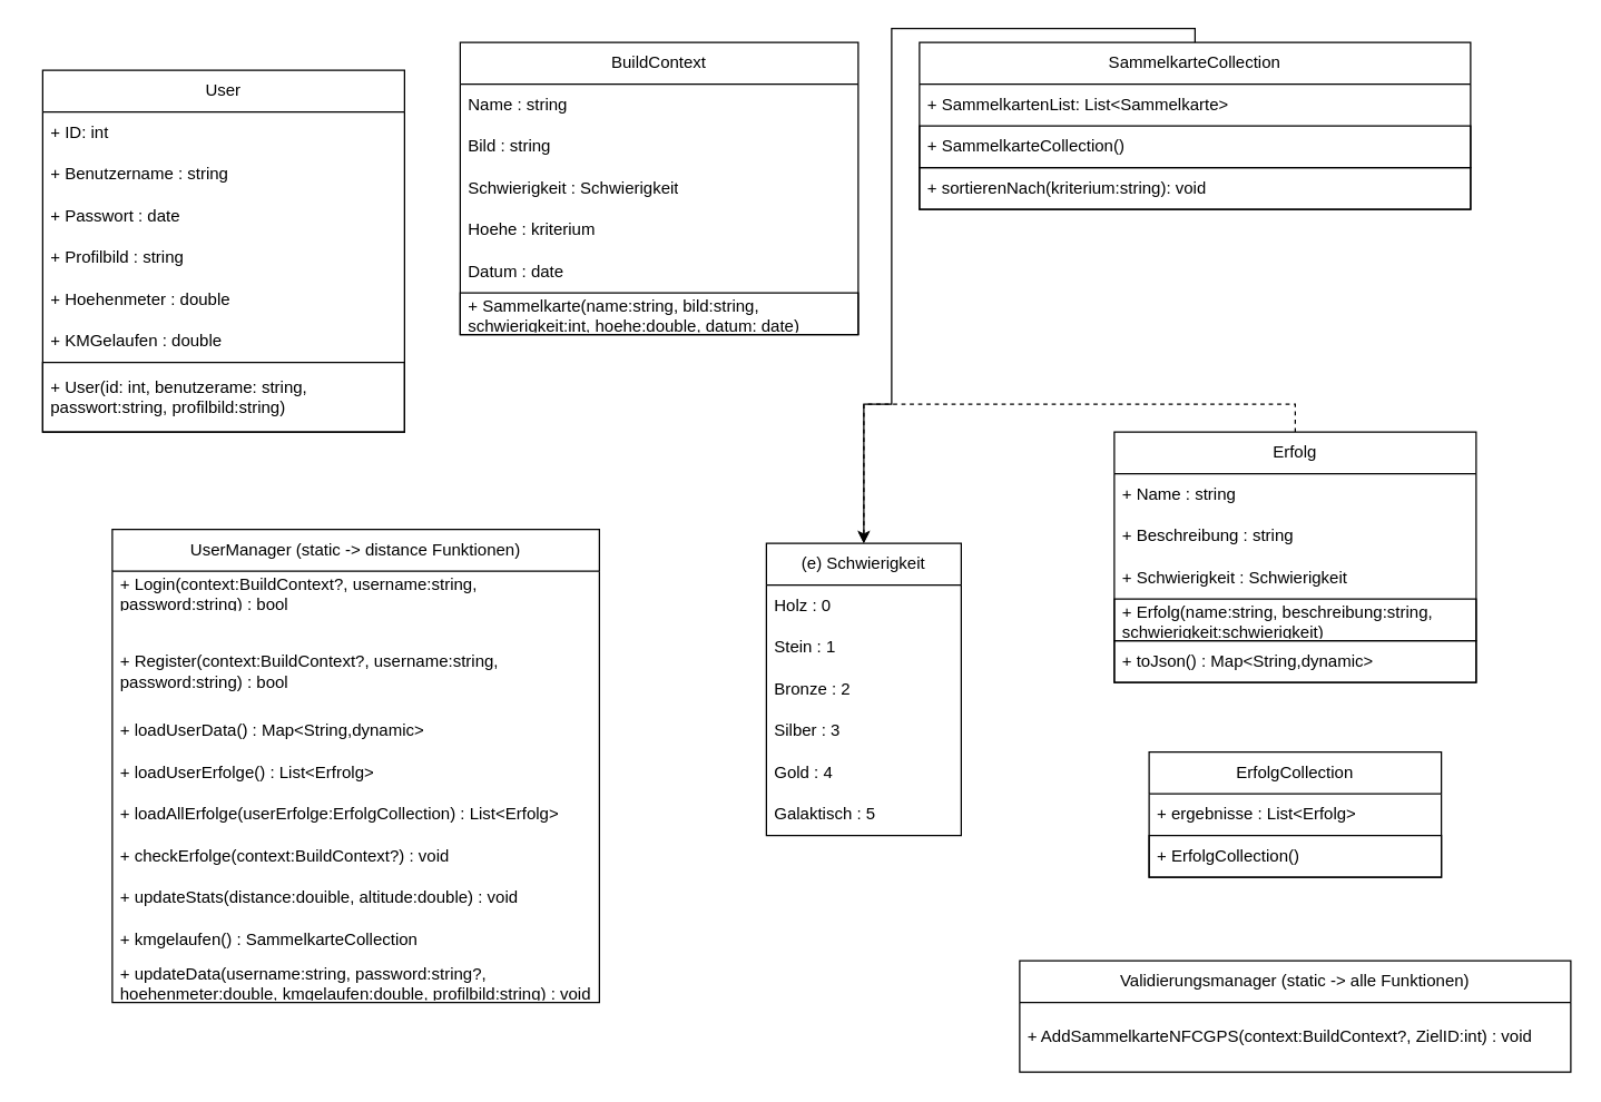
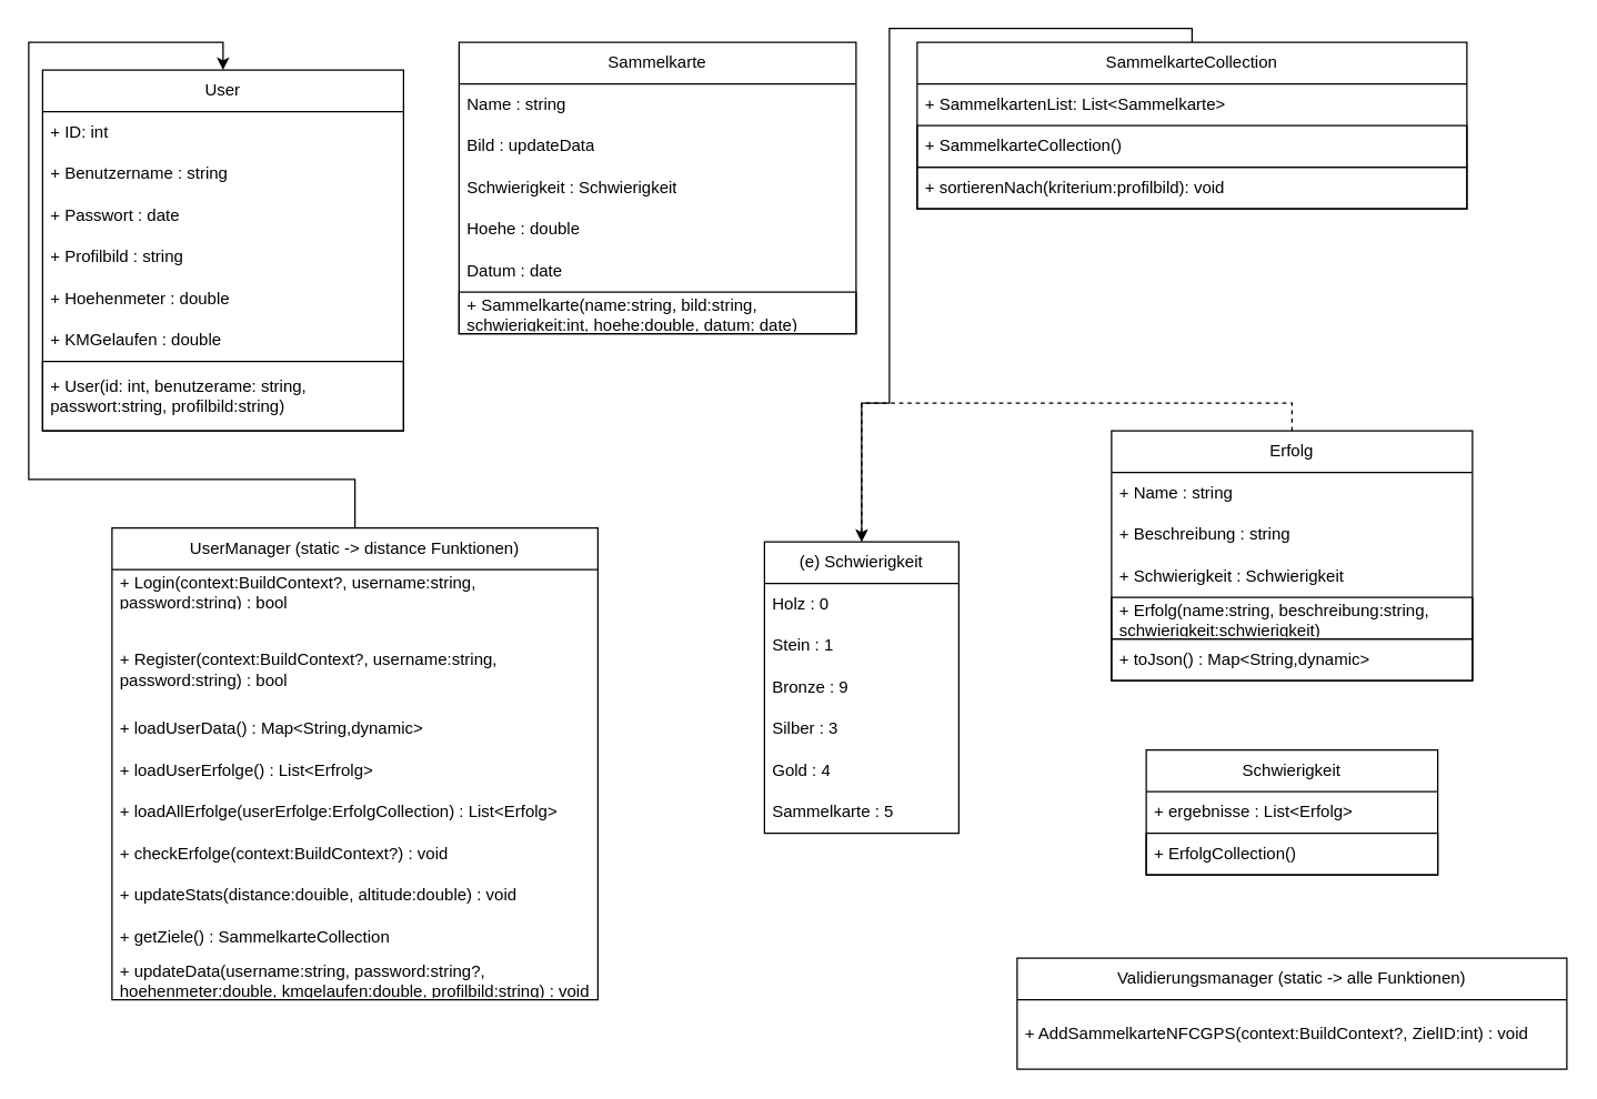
- <mxCell id="12" value="BuildContext" style="swimlane;fontStyle=0;childLayout=stackLayout;horizontal=1;startSize=30;horizontalStack=0;resizeParent=1;resizeParentMax=0;resizeLast=0;collapsible=1;marginBottom=0;whiteSpace=wrap;html=1;" vertex="1" parent="1"><mxGeometry x="330" y="30" width="286" height="210" as="geometry" /></mxCell>
+ <mxCell id="12" value="Sammelkarte" style="swimlane;fontStyle=0;childLayout=stackLayout;horizontal=1;startSize=30;horizontalStack=0;resizeParent=1;resizeParentMax=0;resizeLast=0;collapsible=1;marginBottom=0;whiteSpace=wrap;html=1;" vertex="1" parent="1"><mxGeometry x="330" y="30" width="286" height="210" as="geometry" /></mxCell>
- <mxCell id="14" value="Bild : string" style="text;strokeColor=none;fillColor=none;align=left;verticalAlign=middle;spacingLeft=4;spacingRight=4;overflow=hidden;points=[[0,0.5],[1,0.5]];portConstraint=eastwest;rotatable=0;whiteSpace=wrap;html=1;" vertex="1" parent="12"><mxGeometry y="60" width="286" height="30" as="geometry" /></mxCell>
+ <mxCell id="14" value="Bild : updateData" style="text;strokeColor=none;fillColor=none;align=left;verticalAlign=middle;spacingLeft=4;spacingRight=4;overflow=hidden;points=[[0,0.5],[1,0.5]];portConstraint=eastwest;rotatable=0;whiteSpace=wrap;html=1;" vertex="1" parent="12"><mxGeometry y="60" width="286" height="30" as="geometry" /></mxCell>
- <mxCell id="23" value="+ sortierenNach(kriterium:string): void" style="text;strokeColor=default;fillColor=none;align=left;verticalAlign=middle;spacingLeft=4;spacingRight=4;overflow=hidden;points=[[0,0.5],[1,0.5]];portConstraint=eastwest;rotatable=0;whiteSpace=wrap;html=1;" vertex="1" parent="20"><mxGeometry y="90" width="396" height="30" as="geometry" /></mxCell>
+ <mxCell id="23" value="+ sortierenNach(kriterium:profilbild): void" style="text;strokeColor=default;fillColor=none;align=left;verticalAlign=middle;spacingLeft=4;spacingRight=4;overflow=hidden;points=[[0,0.5],[1,0.5]];portConstraint=eastwest;rotatable=0;whiteSpace=wrap;html=1;" vertex="1" parent="20"><mxGeometry y="90" width="396" height="30" as="geometry" /></mxCell>
- <mxCell id="16" value="Hoehe : kriterium" style="text;strokeColor=none;fillColor=none;align=left;verticalAlign=middle;spacingLeft=4;spacingRight=4;overflow=hidden;points=[[0,0.5],[1,0.5]];portConstraint=eastwest;rotatable=0;whiteSpace=wrap;html=1;" vertex="1" parent="12"><mxGeometry y="120" width="286" height="30" as="geometry" /></mxCell>
+ <mxCell id="16" value="Hoehe : double" style="text;strokeColor=none;fillColor=none;align=left;verticalAlign=middle;spacingLeft=4;spacingRight=4;overflow=hidden;points=[[0,0.5],[1,0.5]];portConstraint=eastwest;rotatable=0;whiteSpace=wrap;html=1;" vertex="1" parent="12"><mxGeometry y="120" width="286" height="30" as="geometry" /></mxCell>
+ <mxCell id="31" style="edgeStyle=orthogonalEdgeStyle;rounded=0;orthogonalLoop=1;jettySize=auto;html=1;exitX=0.5;exitY=0;exitDx=0;exitDy=0;entryX=0.5;entryY=0;entryDx=0;entryDy=0;" edge="1" parent="1" source="32" target="44"><mxGeometry relative="1" as="geometry"><Array as="points"><mxPoint x="255" y="345" /><mxPoint x="20" y="345" /><mxPoint x="20" y="30" /><mxPoint x="160" y="30" /></Array></mxGeometry></mxCell>
- <mxCell id="27" value="Bronze : 2" style="text;strokeColor=none;fillColor=none;align=left;verticalAlign=middle;spacingLeft=4;spacingRight=4;overflow=hidden;points=[[0,0.5],[1,0.5]];portConstraint=eastwest;rotatable=0;whiteSpace=wrap;html=1;" vertex="1" parent="24"><mxGeometry y="90" width="140" height="30" as="geometry" /></mxCell>
+ <mxCell id="27" value="Bronze : 9" style="text;strokeColor=none;fillColor=none;align=left;verticalAlign=middle;spacingLeft=4;spacingRight=4;overflow=hidden;points=[[0,0.5],[1,0.5]];portConstraint=eastwest;rotatable=0;whiteSpace=wrap;html=1;" vertex="1" parent="24"><mxGeometry y="90" width="140" height="30" as="geometry" /></mxCell>
- <mxCell id="9" value="ErfolgCollection" style="swimlane;fontStyle=0;childLayout=stackLayout;horizontal=1;startSize=30;horizontalStack=0;resizeParent=1;resizeParentMax=0;resizeLast=0;collapsible=1;marginBottom=0;whiteSpace=wrap;html=1;" vertex="1" parent="1"><mxGeometry x="825" y="540" width="210" height="90" as="geometry" /></mxCell>
+ <mxCell id="9" value="Schwierigkeit" style="swimlane;fontStyle=0;childLayout=stackLayout;horizontal=1;startSize=30;horizontalStack=0;resizeParent=1;resizeParentMax=0;resizeLast=0;collapsible=1;marginBottom=0;whiteSpace=wrap;html=1;" vertex="1" parent="1"><mxGeometry x="825" y="540" width="210" height="90" as="geometry" /></mxCell>
- <mxCell id="30" value="Galaktisch : 5" style="text;strokeColor=none;fillColor=none;align=left;verticalAlign=middle;spacingLeft=4;spacingRight=4;overflow=hidden;points=[[0,0.5],[1,0.5]];portConstraint=eastwest;rotatable=0;whiteSpace=wrap;html=1;" vertex="1" parent="24"><mxGeometry y="180" width="140" height="30" as="geometry" /></mxCell>
+ <mxCell id="30" value="Sammelkarte : 5" style="text;strokeColor=none;fillColor=none;align=left;verticalAlign=middle;spacingLeft=4;spacingRight=4;overflow=hidden;points=[[0,0.5],[1,0.5]];portConstraint=eastwest;rotatable=0;whiteSpace=wrap;html=1;" vertex="1" parent="24"><mxGeometry y="180" width="140" height="30" as="geometry" /></mxCell>
- <mxCell id="40" value="+ kmgelaufen() : SammelkarteCollection" style="text;strokeColor=none;fillColor=none;align=left;verticalAlign=middle;spacingLeft=4;spacingRight=4;overflow=hidden;points=[[0,0.5],[1,0.5]];portConstraint=eastwest;rotatable=0;whiteSpace=wrap;html=1;" vertex="1" parent="32"><mxGeometry y="280" width="350" height="30" as="geometry" /></mxCell>
+ <mxCell id="40" value="+ getZiele() : SammelkarteCollection" style="text;strokeColor=none;fillColor=none;align=left;verticalAlign=middle;spacingLeft=4;spacingRight=4;overflow=hidden;points=[[0,0.5],[1,0.5]];portConstraint=eastwest;rotatable=0;whiteSpace=wrap;html=1;" vertex="1" parent="32"><mxGeometry y="280" width="350" height="30" as="geometry" /></mxCell>
